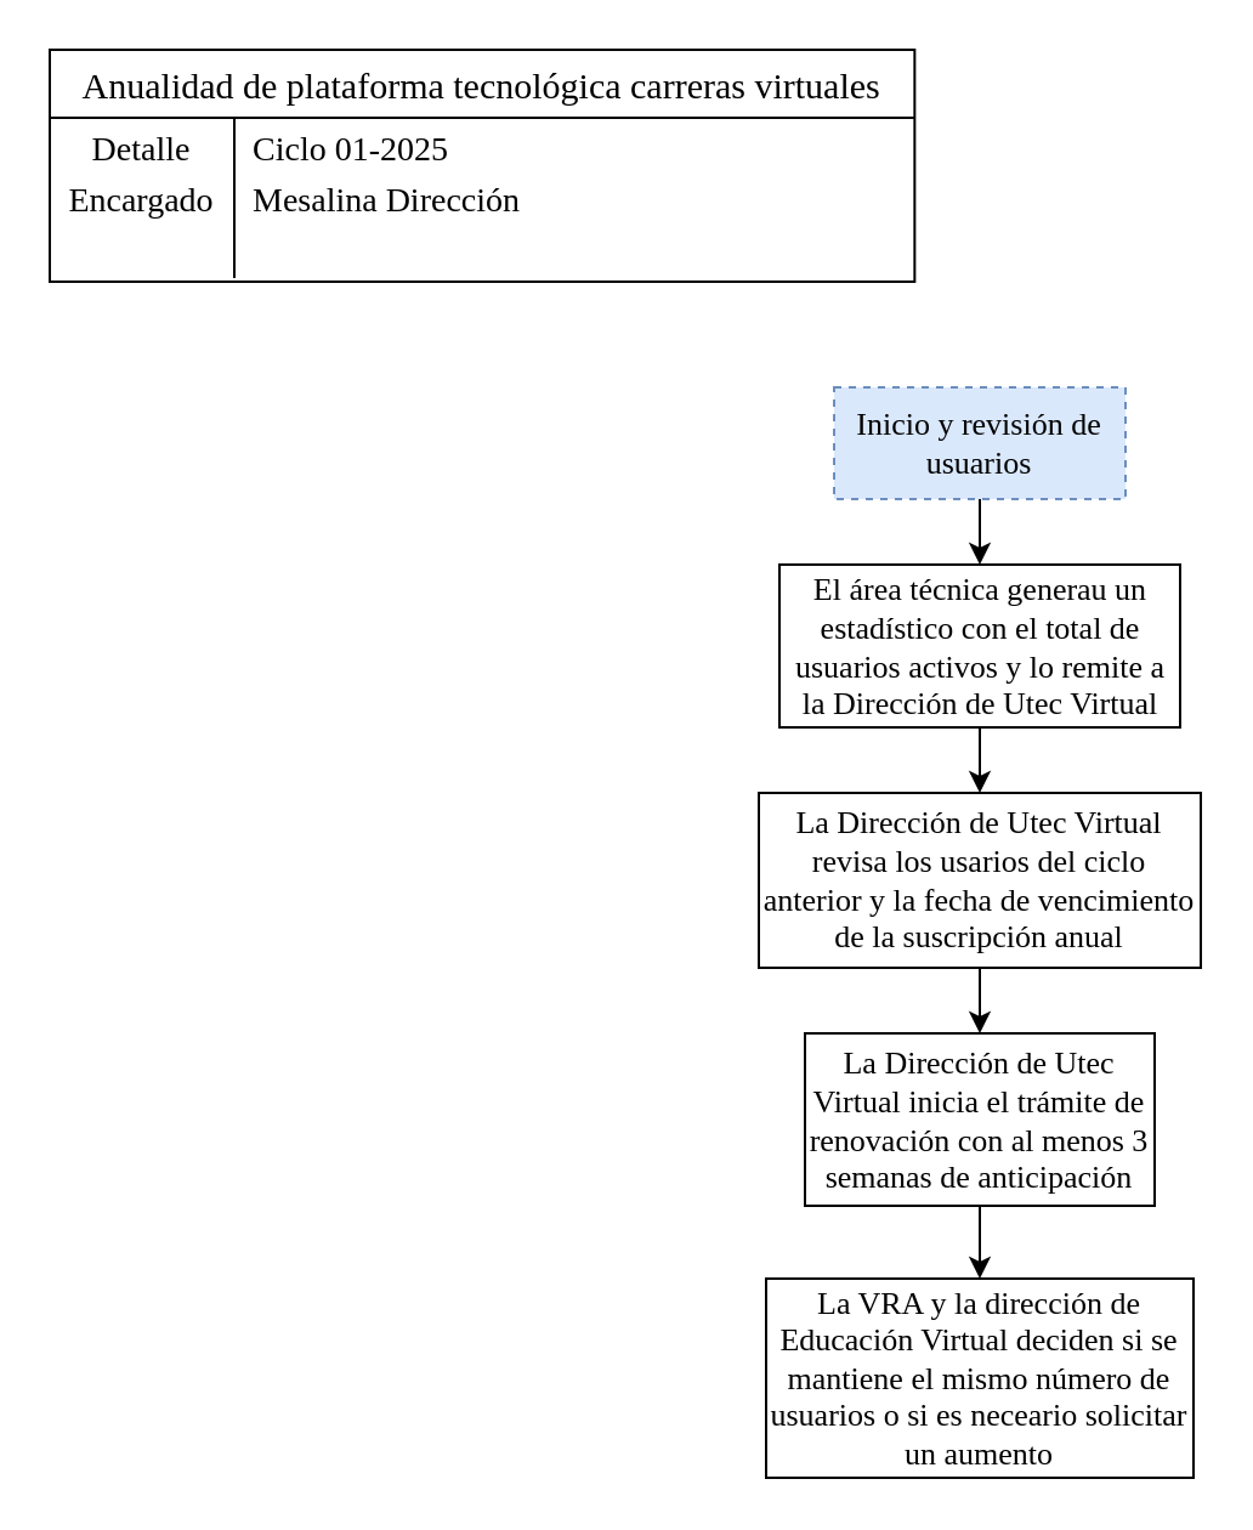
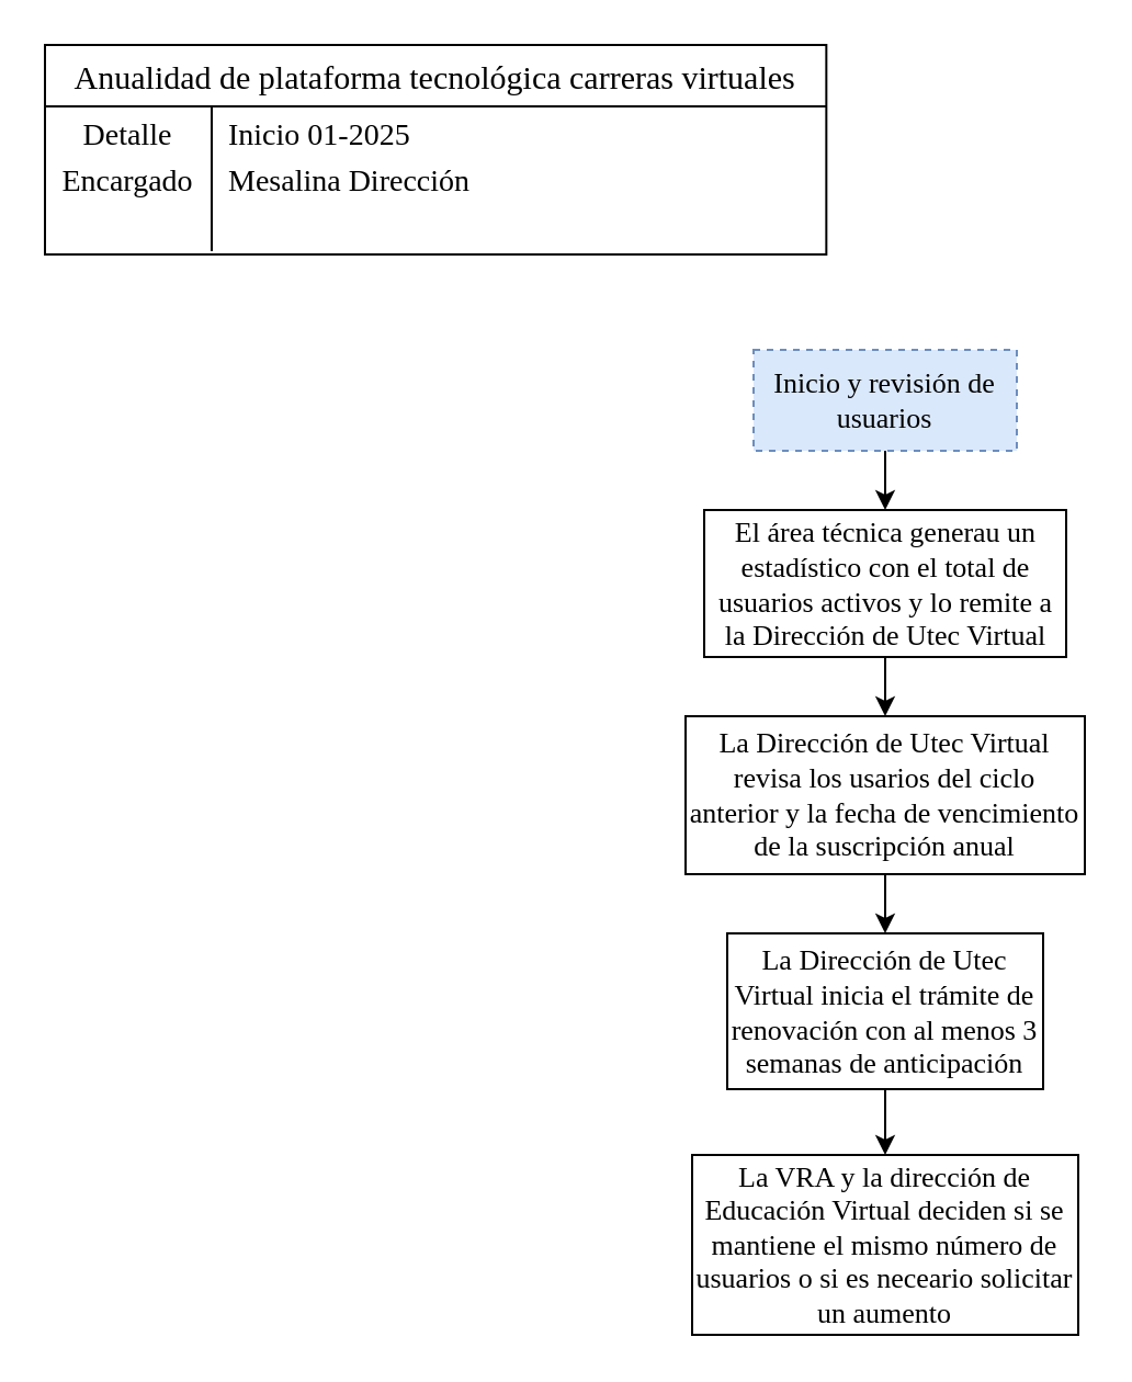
- <mxCell id="5" value="&lt;font style=&quot;font-size: 14px;&quot;&gt;Ciclo 01-2025&lt;/font&gt;" style="shape=partialRectangle;html=1;whiteSpace=wrap;connectable=0;fillColor=none;top=0;left=0;bottom=0;right=0;align=left;spacingLeft=6;overflow=hidden;strokeColor=inherit;fontSize=16;fontFamily=Times New Roman;" vertex="1" parent="3"><mxGeometry x="76" width="280" height="20" as="geometry"><mxRectangle width="280" height="20" as="alternateBounds" /></mxGeometry></mxCell>
+ <mxCell id="5" value="&lt;font style=&quot;font-size: 14px;&quot;&gt;Inicio 01-2025&lt;/font&gt;" style="shape=partialRectangle;html=1;whiteSpace=wrap;connectable=0;fillColor=none;top=0;left=0;bottom=0;right=0;align=left;spacingLeft=6;overflow=hidden;strokeColor=inherit;fontSize=16;fontFamily=Times New Roman;" vertex="1" parent="3"><mxGeometry x="76" width="280" height="20" as="geometry"><mxRectangle width="280" height="20" as="alternateBounds" /></mxGeometry></mxCell>
